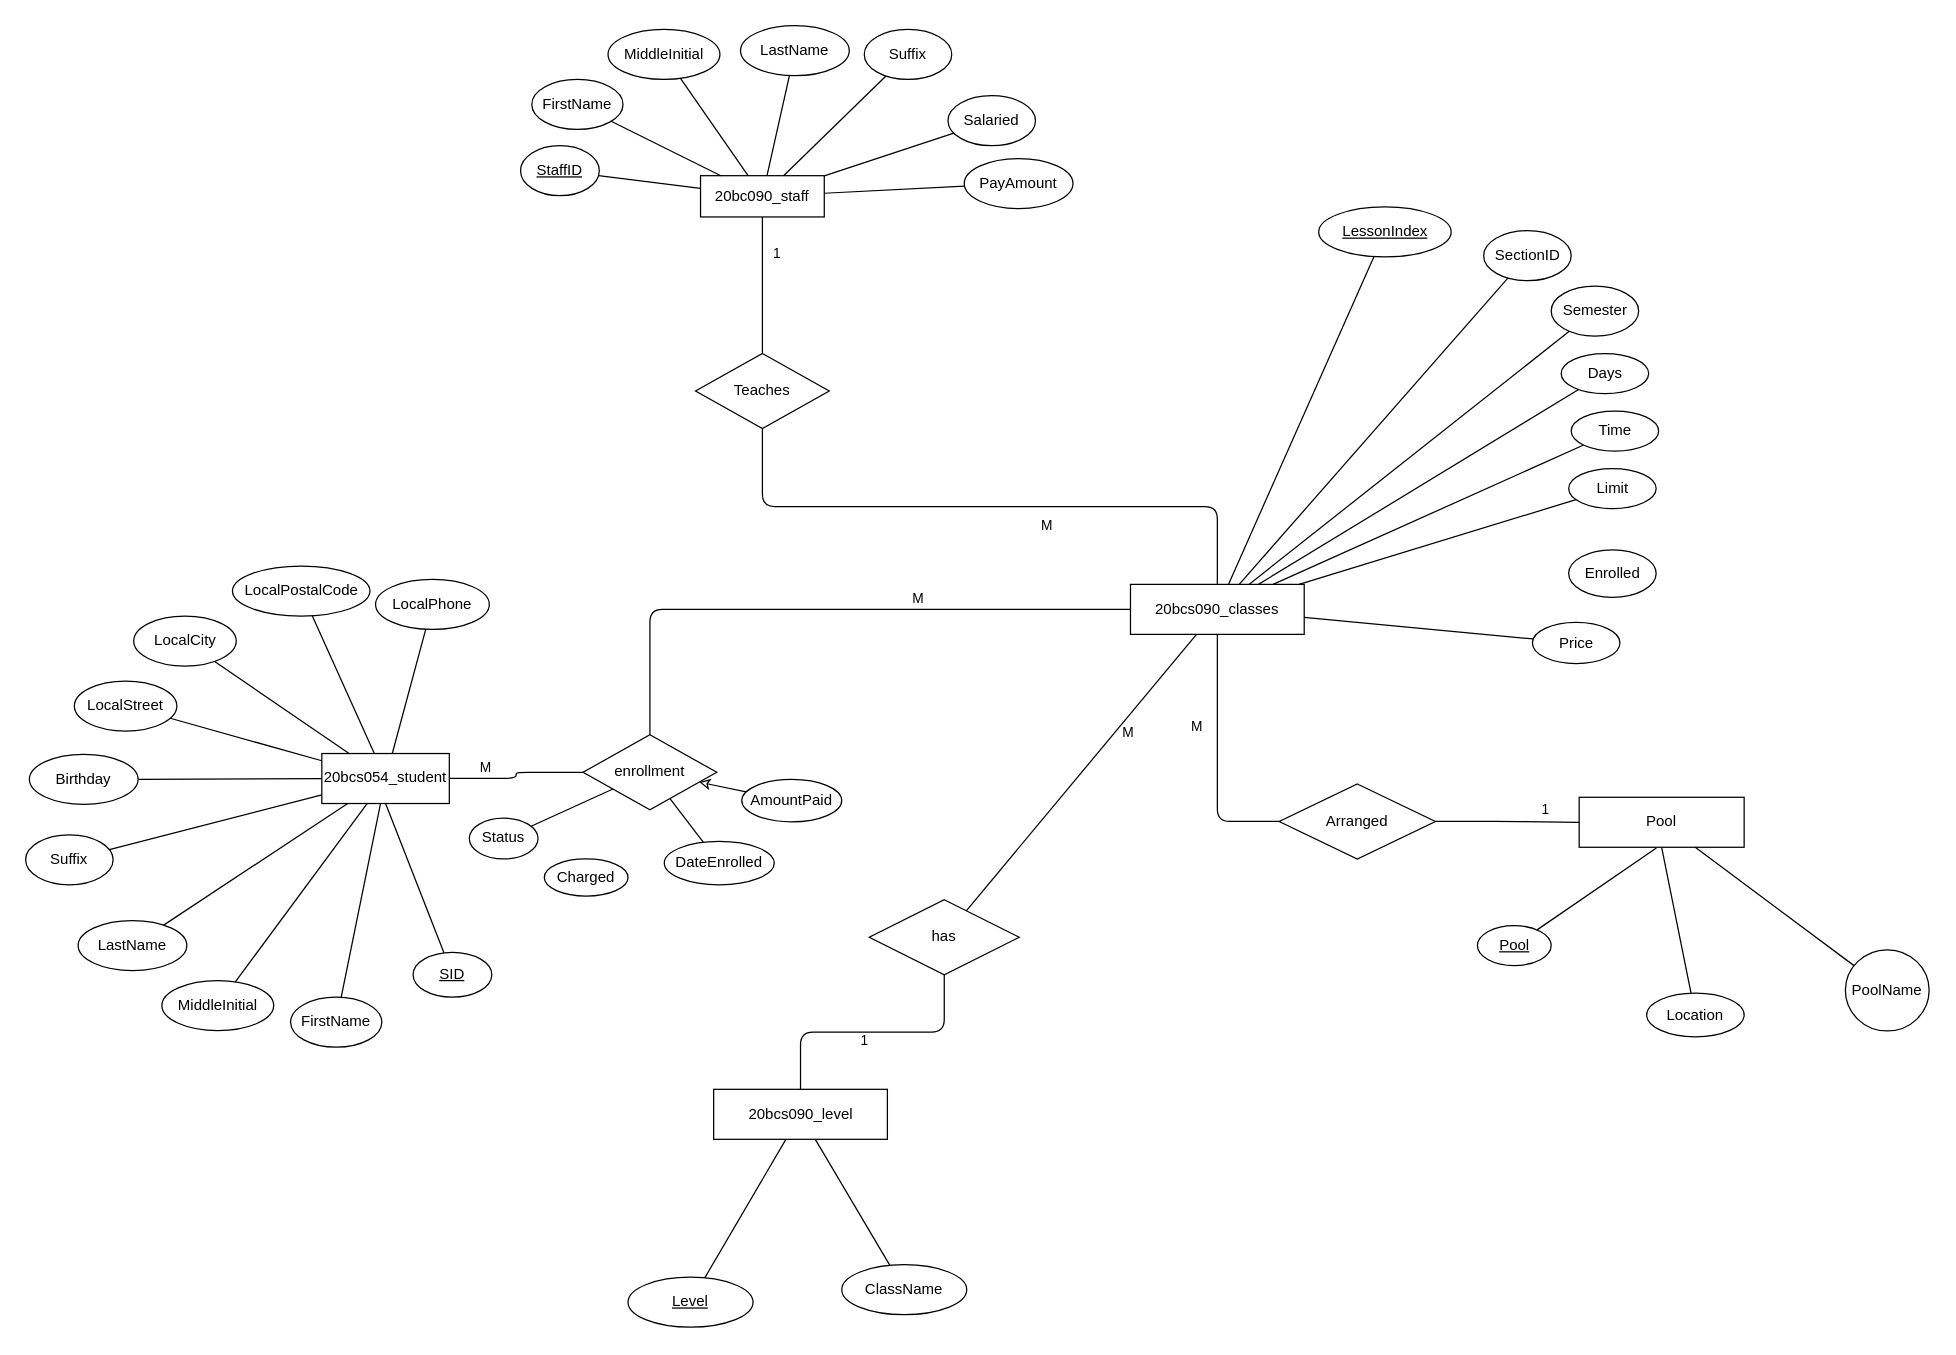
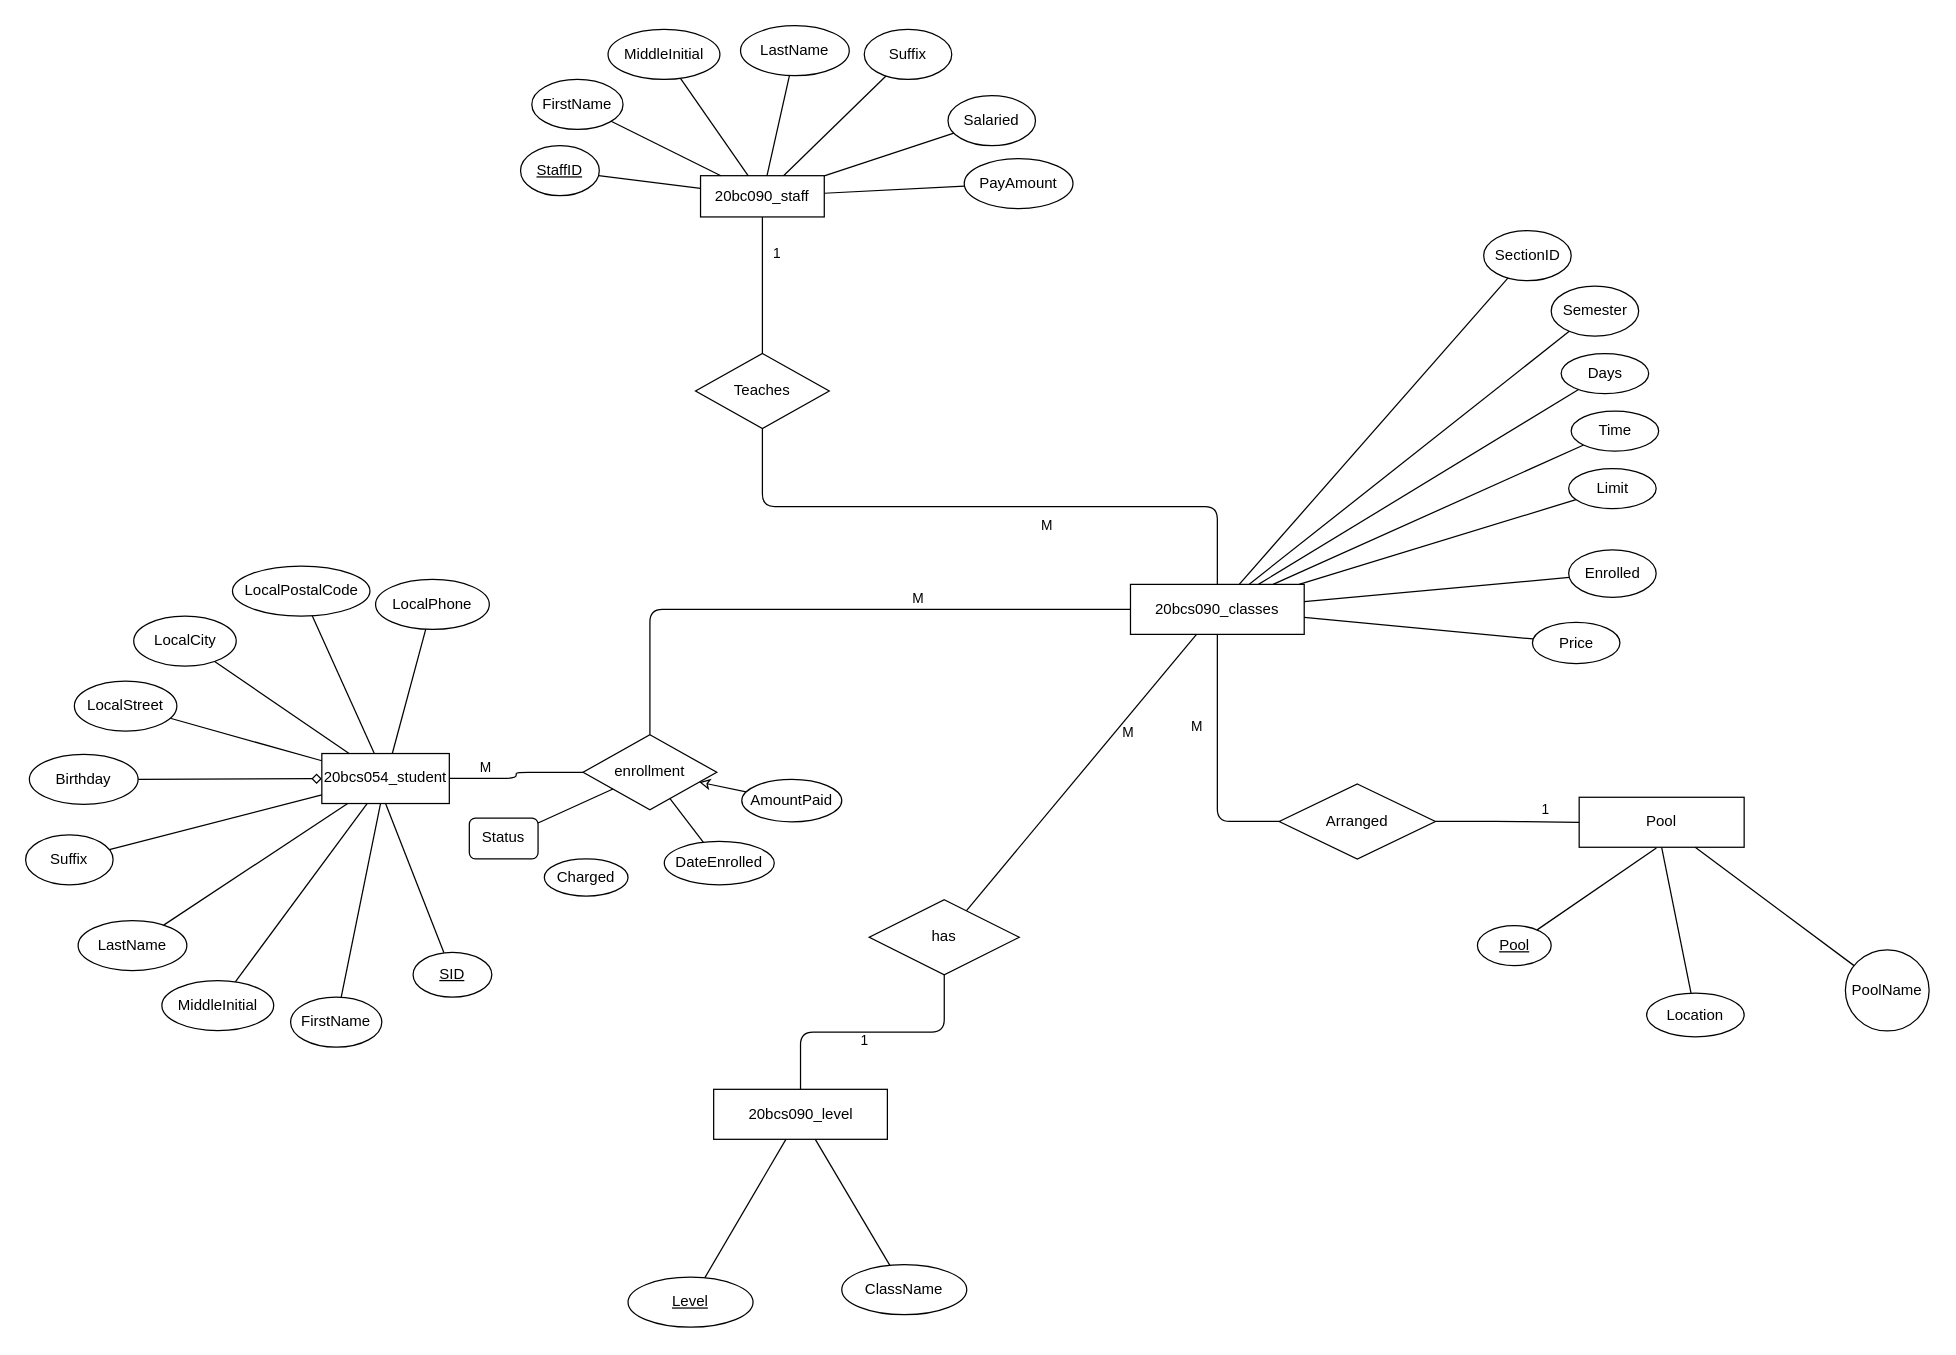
- <mxCell id="49" value="LessonIndex" style="ellipse;whiteSpace=wrap;html=1;align=center;fontStyle=4;rounded=0;labelBackgroundColor=none;sketch=0;" parent="1" vertex="1"><mxGeometry x="1054.6" y="165" width="106" height="40" as="geometry" /></mxCell>
- <mxCell id="48" style="edgeStyle=none;rounded=1;sketch=0;orthogonalLoop=1;jettySize=auto;html=1;labelBackgroundColor=none;endArrow=none;endFill=0;" parent="1" source="49" target="10" edge="1"><mxGeometry relative="1" as="geometry" /></mxCell>
+ <mxCell id="60" style="edgeStyle=none;rounded=1;sketch=0;orthogonalLoop=1;jettySize=auto;html=1;labelBackgroundColor=none;endArrow=none;endFill=0;" parent="1" source="61" target="10" edge="1"><mxGeometry relative="1" as="geometry" /></mxCell>
- <mxCell id="76" style="edgeStyle=none;rounded=1;sketch=0;orthogonalLoop=1;jettySize=auto;html=1;labelBackgroundColor=none;endArrow=none;endFill=0;" parent="1" source="77" target="4" edge="1"><mxGeometry relative="1" as="geometry" /></mxCell>
+ <mxCell id="76" style="edgeStyle=none;rounded=1;sketch=0;orthogonalLoop=1;jettySize=auto;html=1;labelBackgroundColor=none;endArrow=diamond;endFill=0;" parent="1" source="77" target="4" edge="1"><mxGeometry relative="1" as="geometry" /></mxCell>
- <mxCell id="85" value="Status" style="ellipse;whiteSpace=wrap;html=1;align=center;rounded=0;labelBackgroundColor=none;sketch=0;" parent="1" vertex="1"><mxGeometry x="375" y="654" width="55" height="32.67" as="geometry" /></mxCell>
+ <mxCell id="85" value="Status" style="whiteSpace=wrap;html=1;align=center;labelBackgroundColor=none;sketch=0;rounded=1;" parent="1" vertex="1"><mxGeometry x="375" y="654" width="55" height="32.67" as="geometry" /></mxCell>
